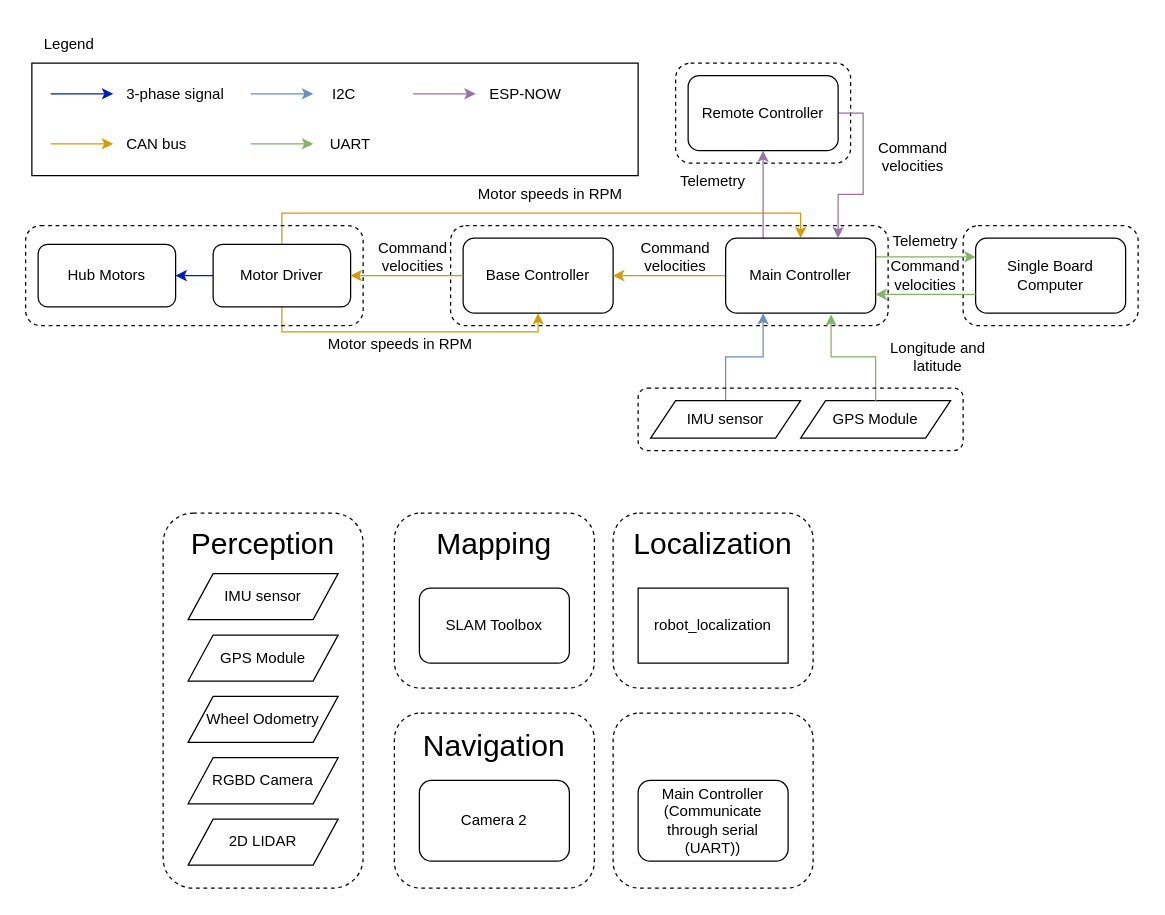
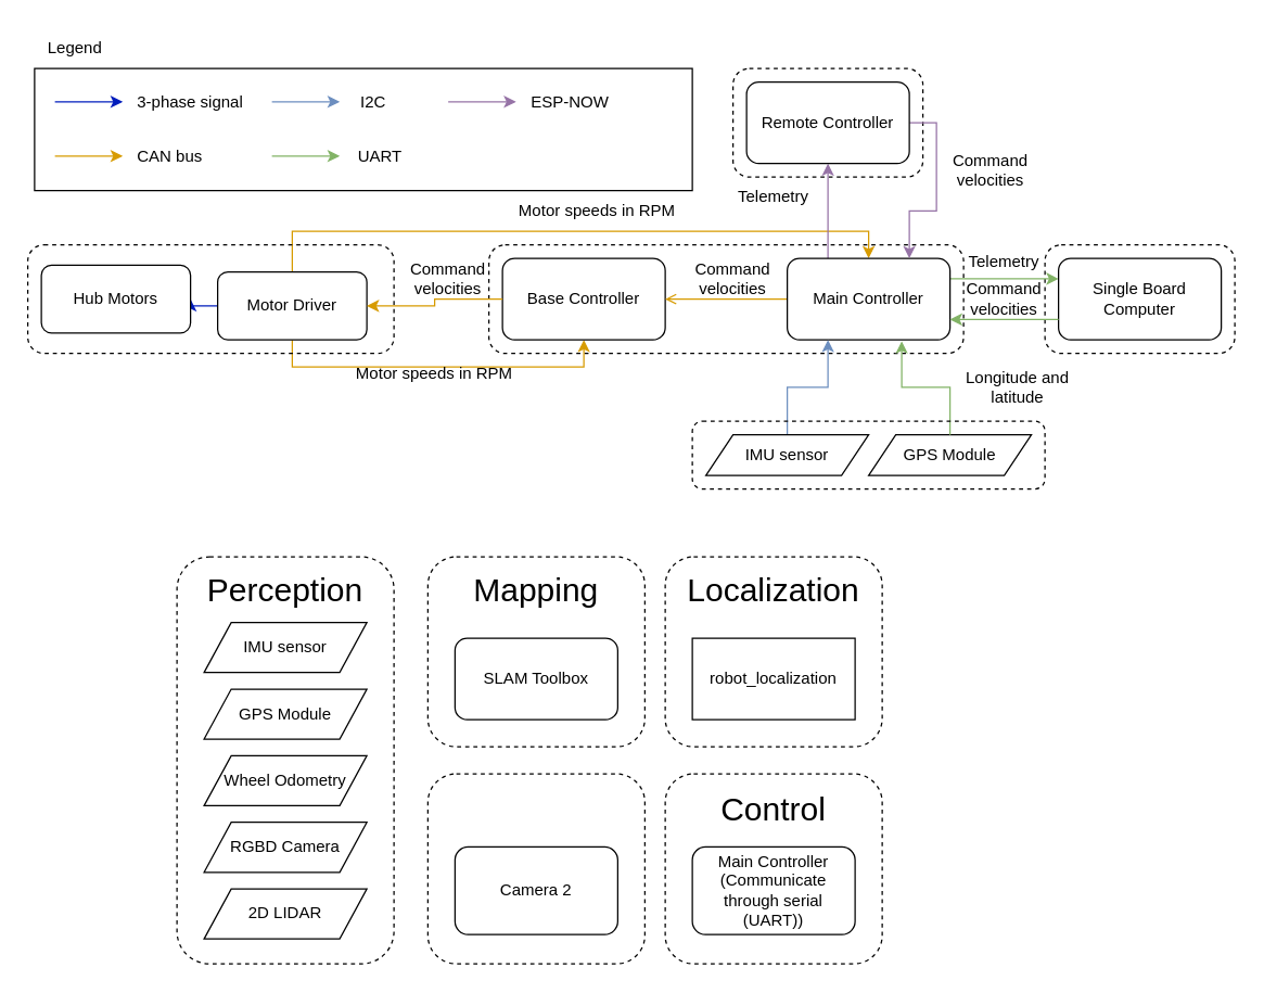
- <mxCell id="10" value="Motor Driver" style="rounded=1;whiteSpace=wrap;html=1;" vertex="1" parent="1"><mxGeometry x="170" y="195" width="110" height="50" as="geometry" /></mxCell>
+ <mxCell id="10" value="Motor Driver" style="rounded=1;whiteSpace=wrap;html=1;" vertex="1" parent="1"><mxGeometry x="160" y="200" width="110" height="50" as="geometry" /></mxCell>
- <mxCell id="12" style="edgeStyle=orthogonalEdgeStyle;rounded=0;orthogonalLoop=1;jettySize=auto;html=1;entryX=1;entryY=0.5;entryDx=0;entryDy=0;fillColor=#ffe6cc;strokeColor=#d79b00;" edge="1" parent="1" source="15" target="11"><mxGeometry relative="1" as="geometry" /></mxCell>
+ <mxCell id="12" style="edgeStyle=orthogonalEdgeStyle;rounded=0;orthogonalLoop=1;jettySize=auto;html=1;entryX=1;entryY=0.5;entryDx=0;entryDy=0;fillColor=#ffe6cc;strokeColor=#d79b00;endArrow=open;" edge="1" parent="1" source="15" target="11"><mxGeometry relative="1" as="geometry" /></mxCell>
- <mxCell id="57" value="&lt;span style=&quot;font-size: 24px;&quot;&gt;Navigation&lt;/span&gt;" style="text;html=1;align=center;verticalAlign=middle;whiteSpace=wrap;rounded=0;" vertex="1" parent="55"><mxGeometry x="30" y="10.769" width="100" height="32.308" as="geometry" /></mxCell>
+ <mxCell id="66" value="&lt;span style=&quot;font-size: 24px;&quot;&gt;Control&lt;/span&gt;" style="text;html=1;align=center;verticalAlign=middle;whiteSpace=wrap;rounded=0;" vertex="1" parent="1"><mxGeometry x="520" y="580.769" width="100" height="32.308" as="geometry" /></mxCell>
